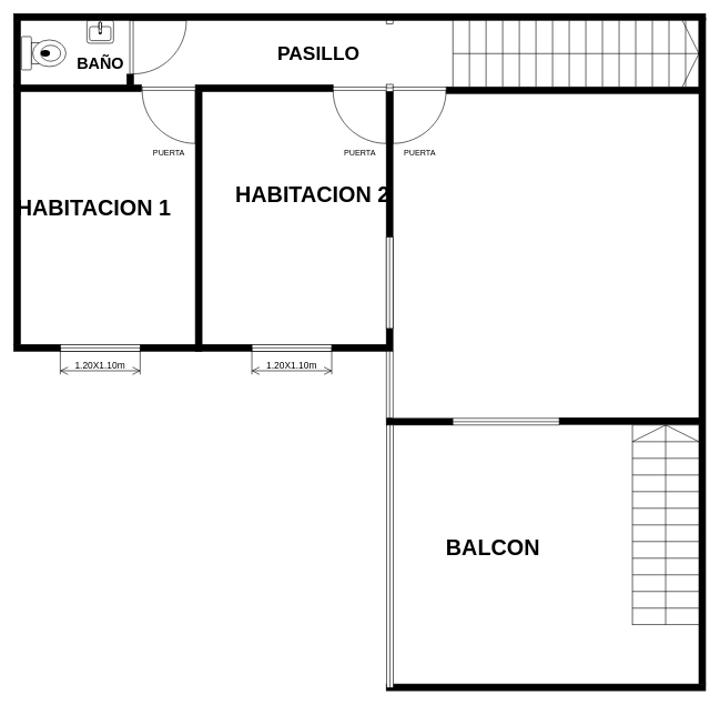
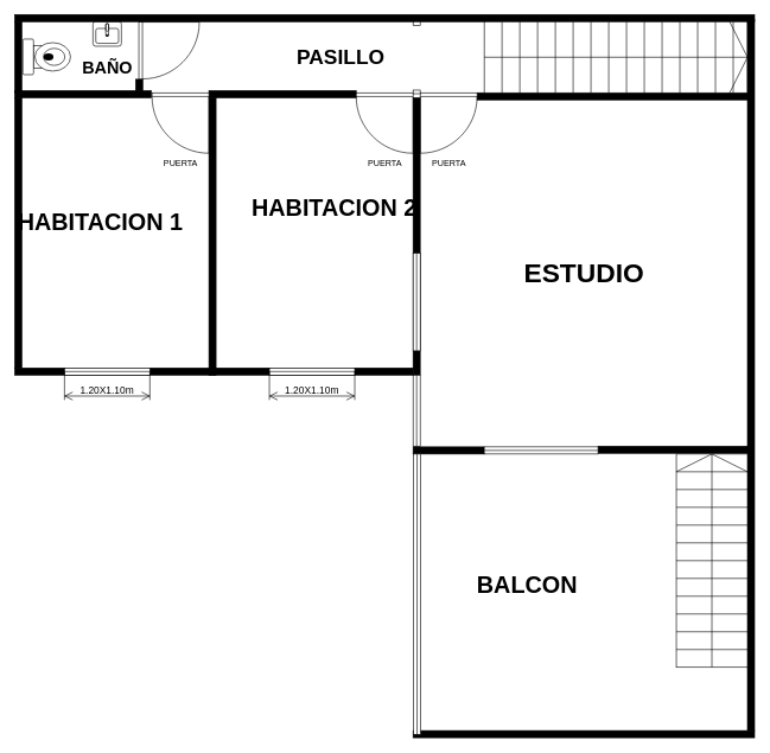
+ <mxCell id="30" value="ESTUDIO" style="text;strokeColor=none;fillColor=none;html=1;fontSize=38;fontStyle=1;verticalAlign=middle;align=center;" vertex="1" parent="1"><mxGeometry x="715" y="339.25" width="210" height="90" as="geometry" /></mxCell>
